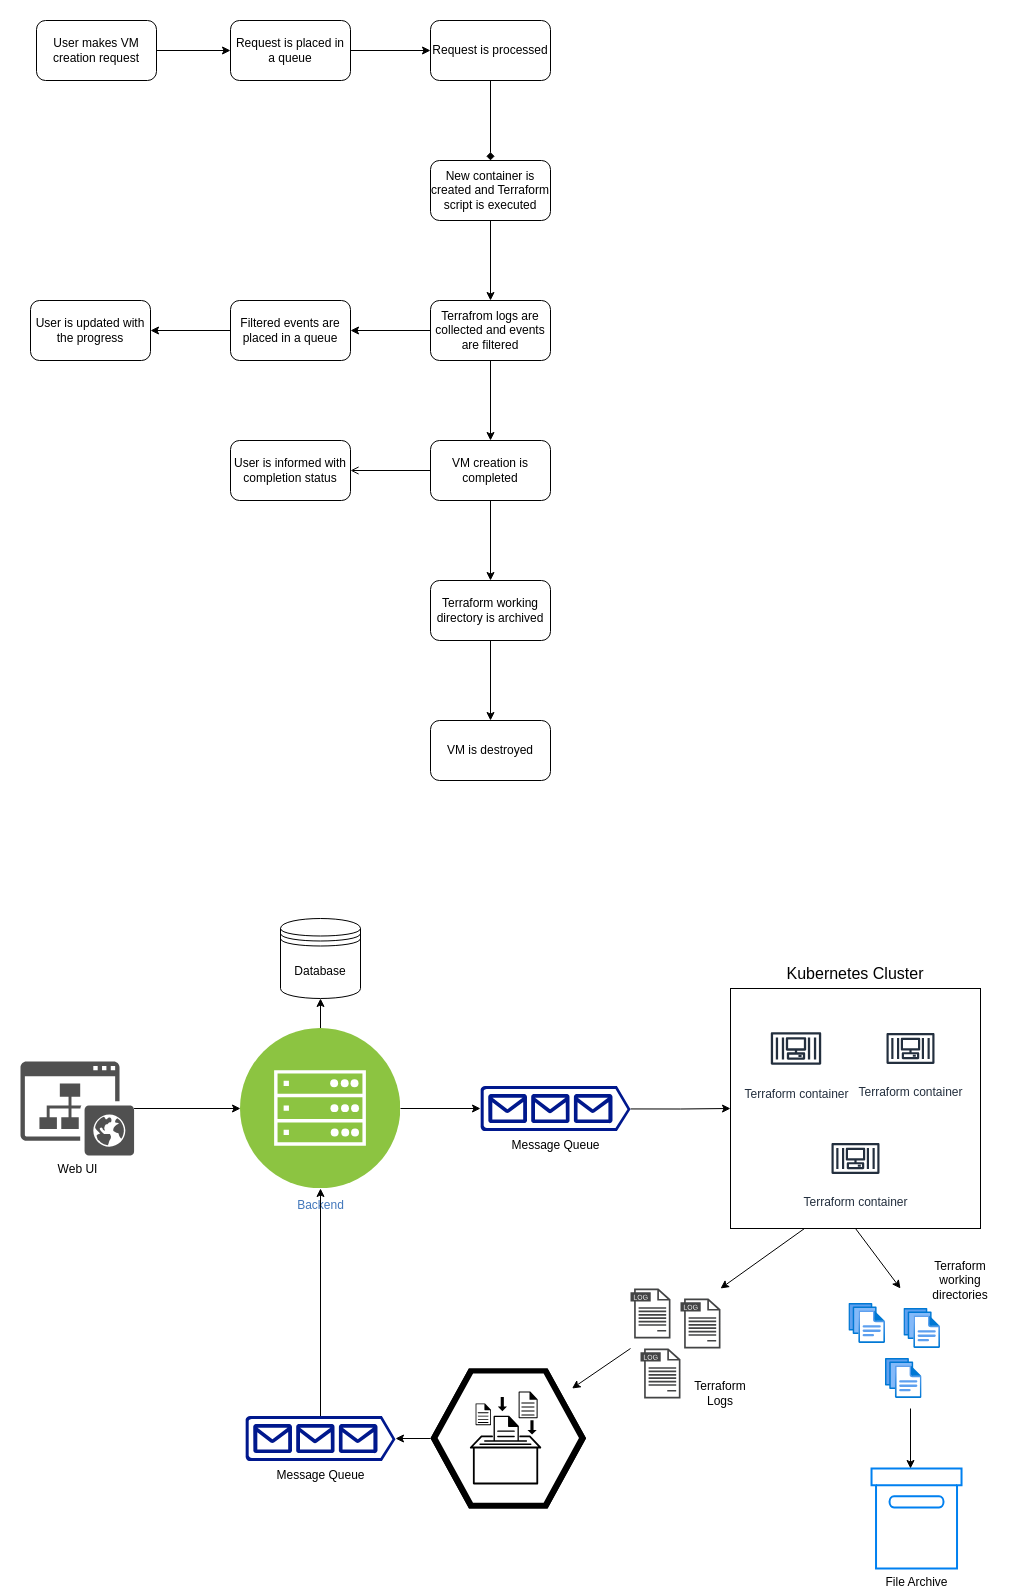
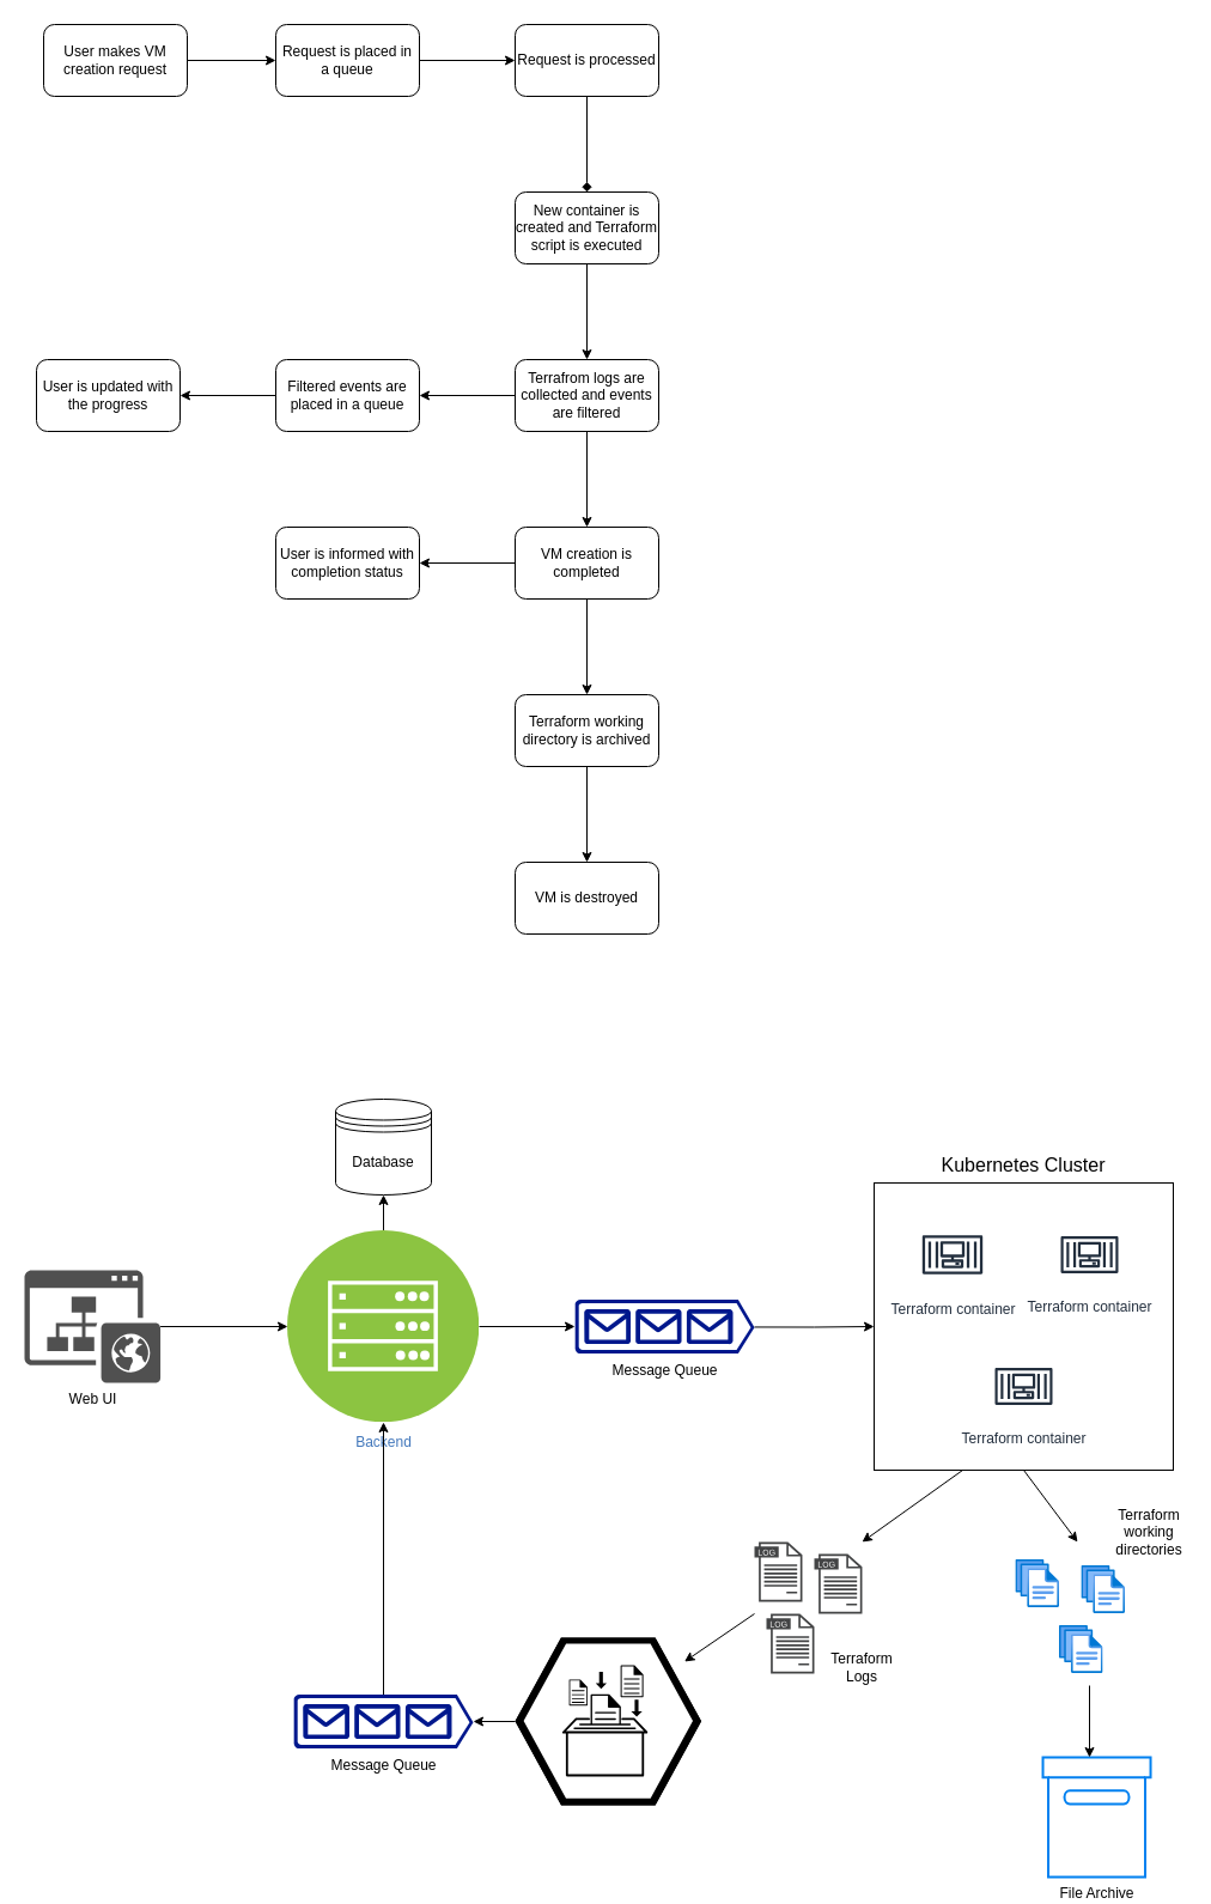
- <mxCell id="17" value="" style="edgeStyle=orthogonalEdgeStyle;rounded=0;orthogonalLoop=1;jettySize=auto;html=1;endArrow=open;" edge="1" parent="1" source="18" target="21"><mxGeometry relative="1" as="geometry" /></mxCell>
+ <mxCell id="17" value="" style="edgeStyle=orthogonalEdgeStyle;rounded=0;orthogonalLoop=1;jettySize=auto;html=1;" edge="1" parent="1" source="18" target="21"><mxGeometry relative="1" as="geometry" /></mxCell>
